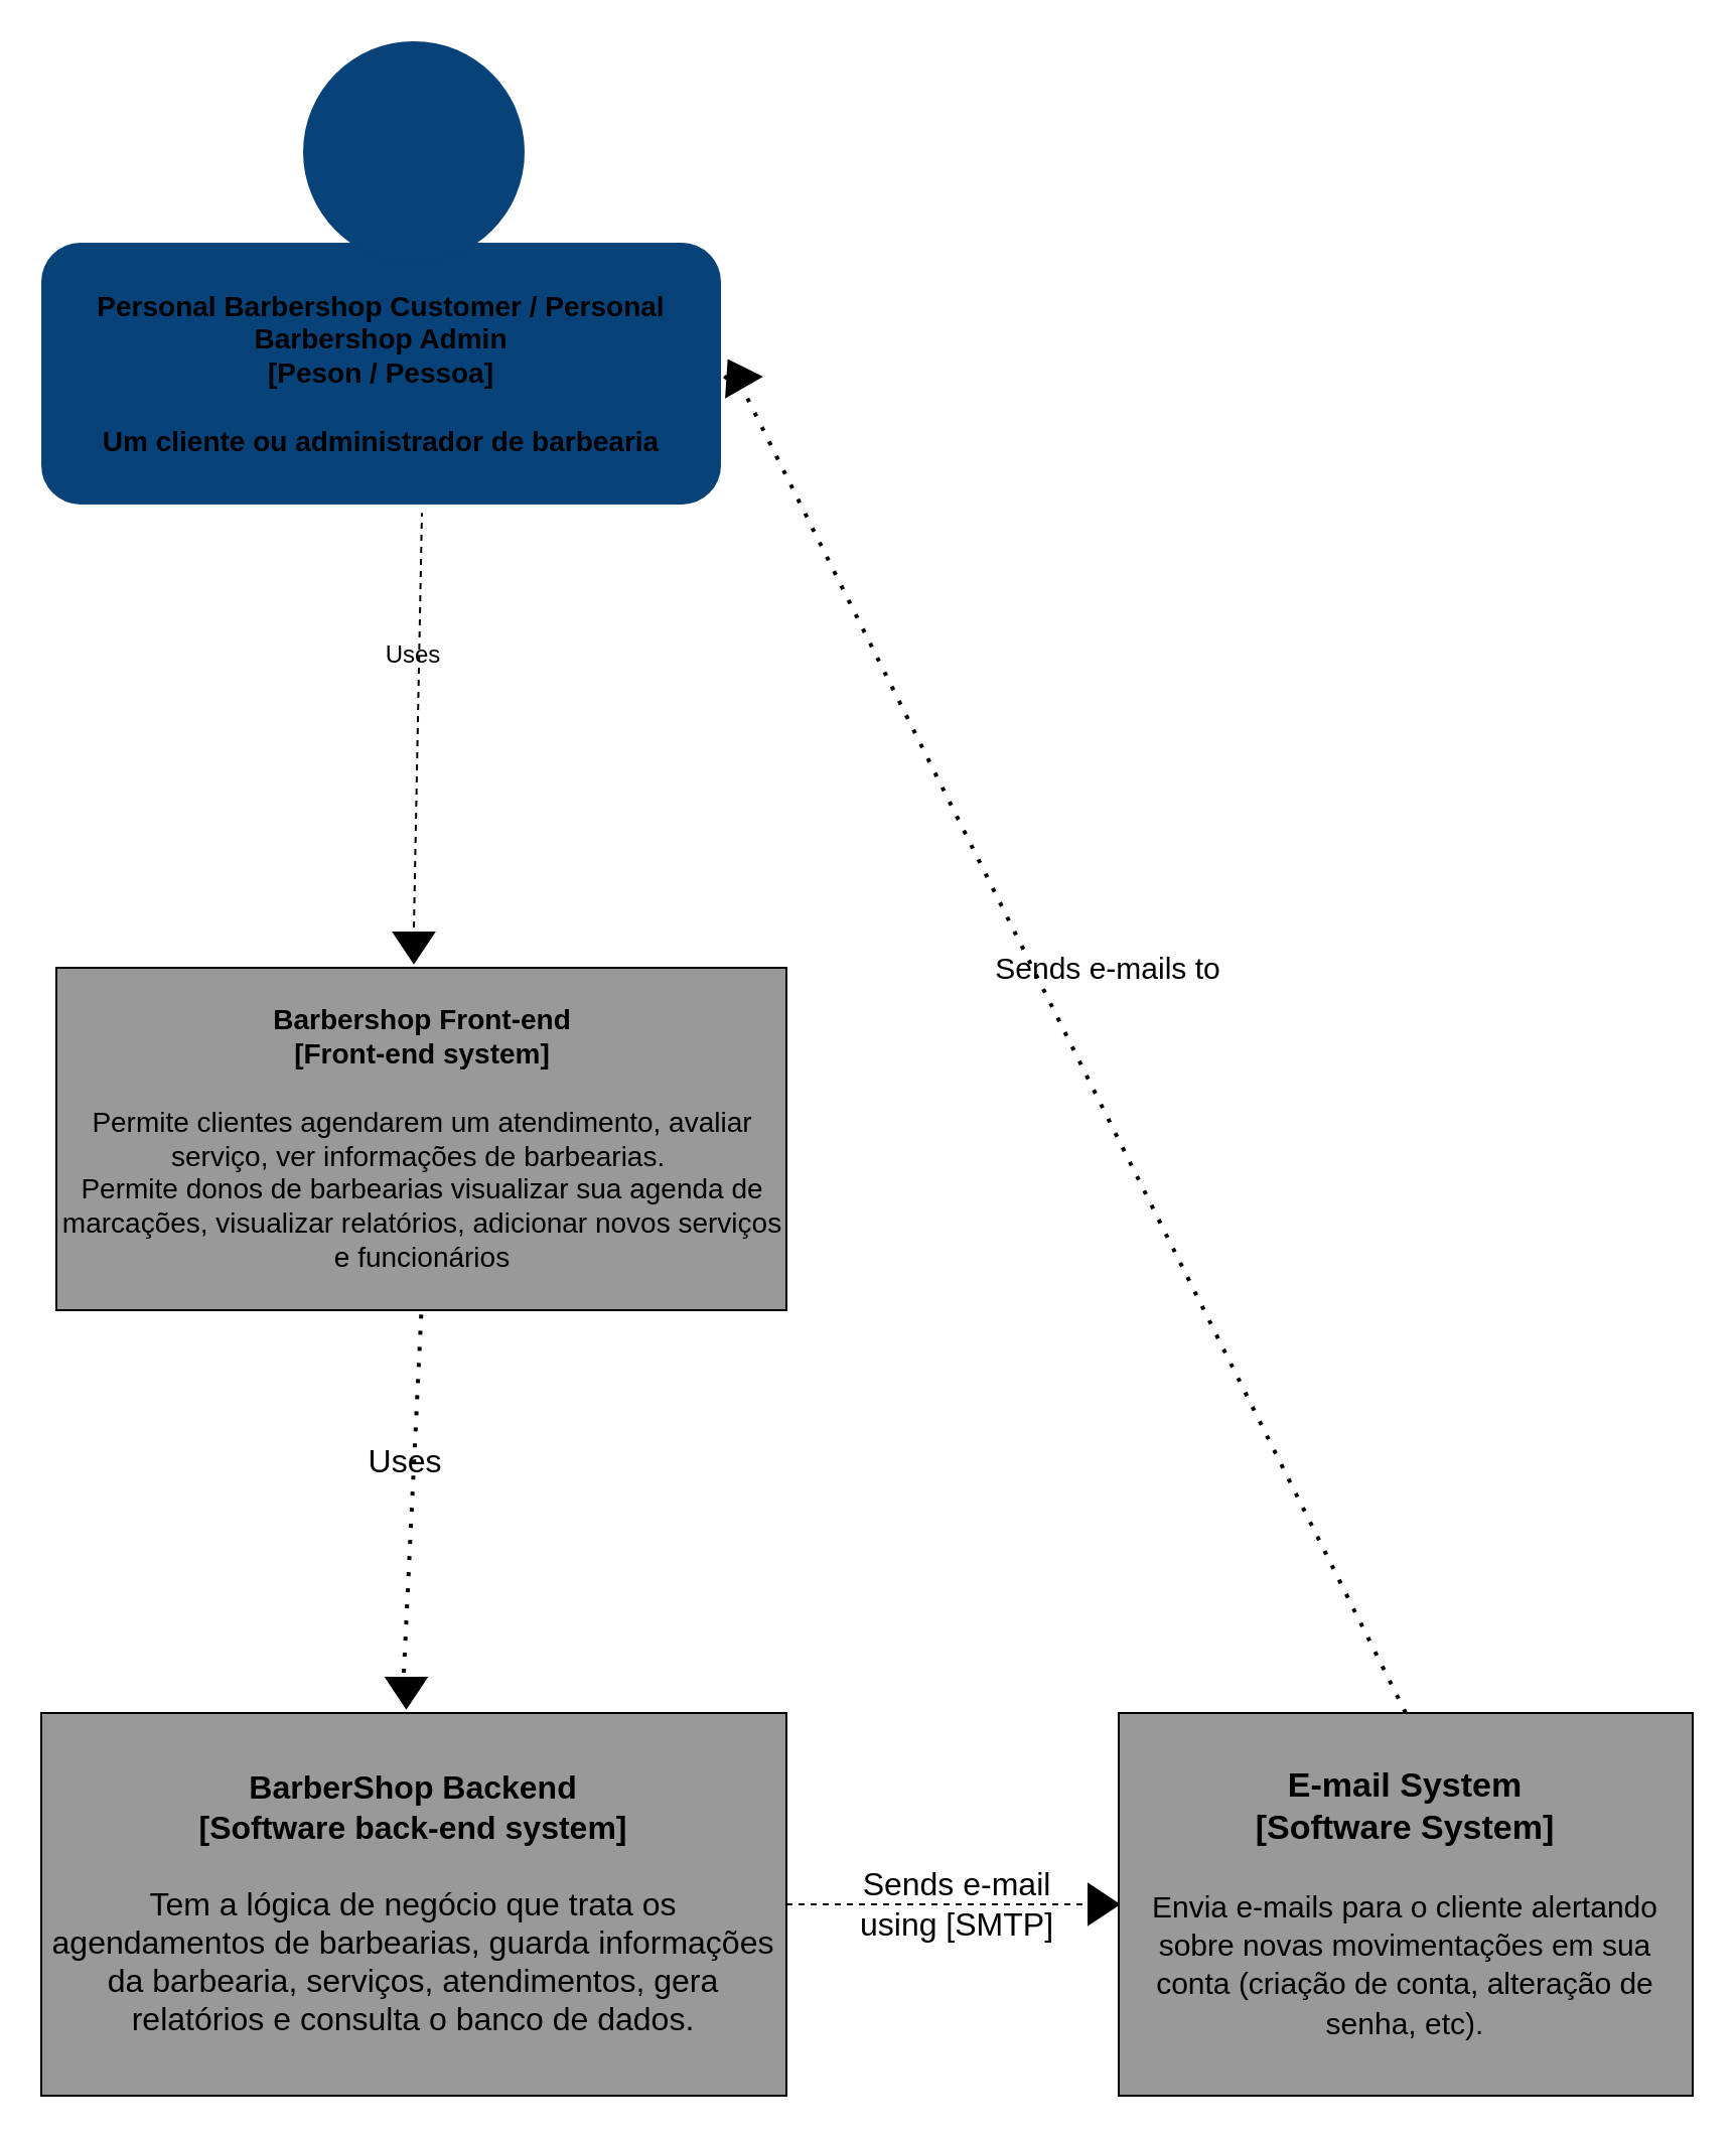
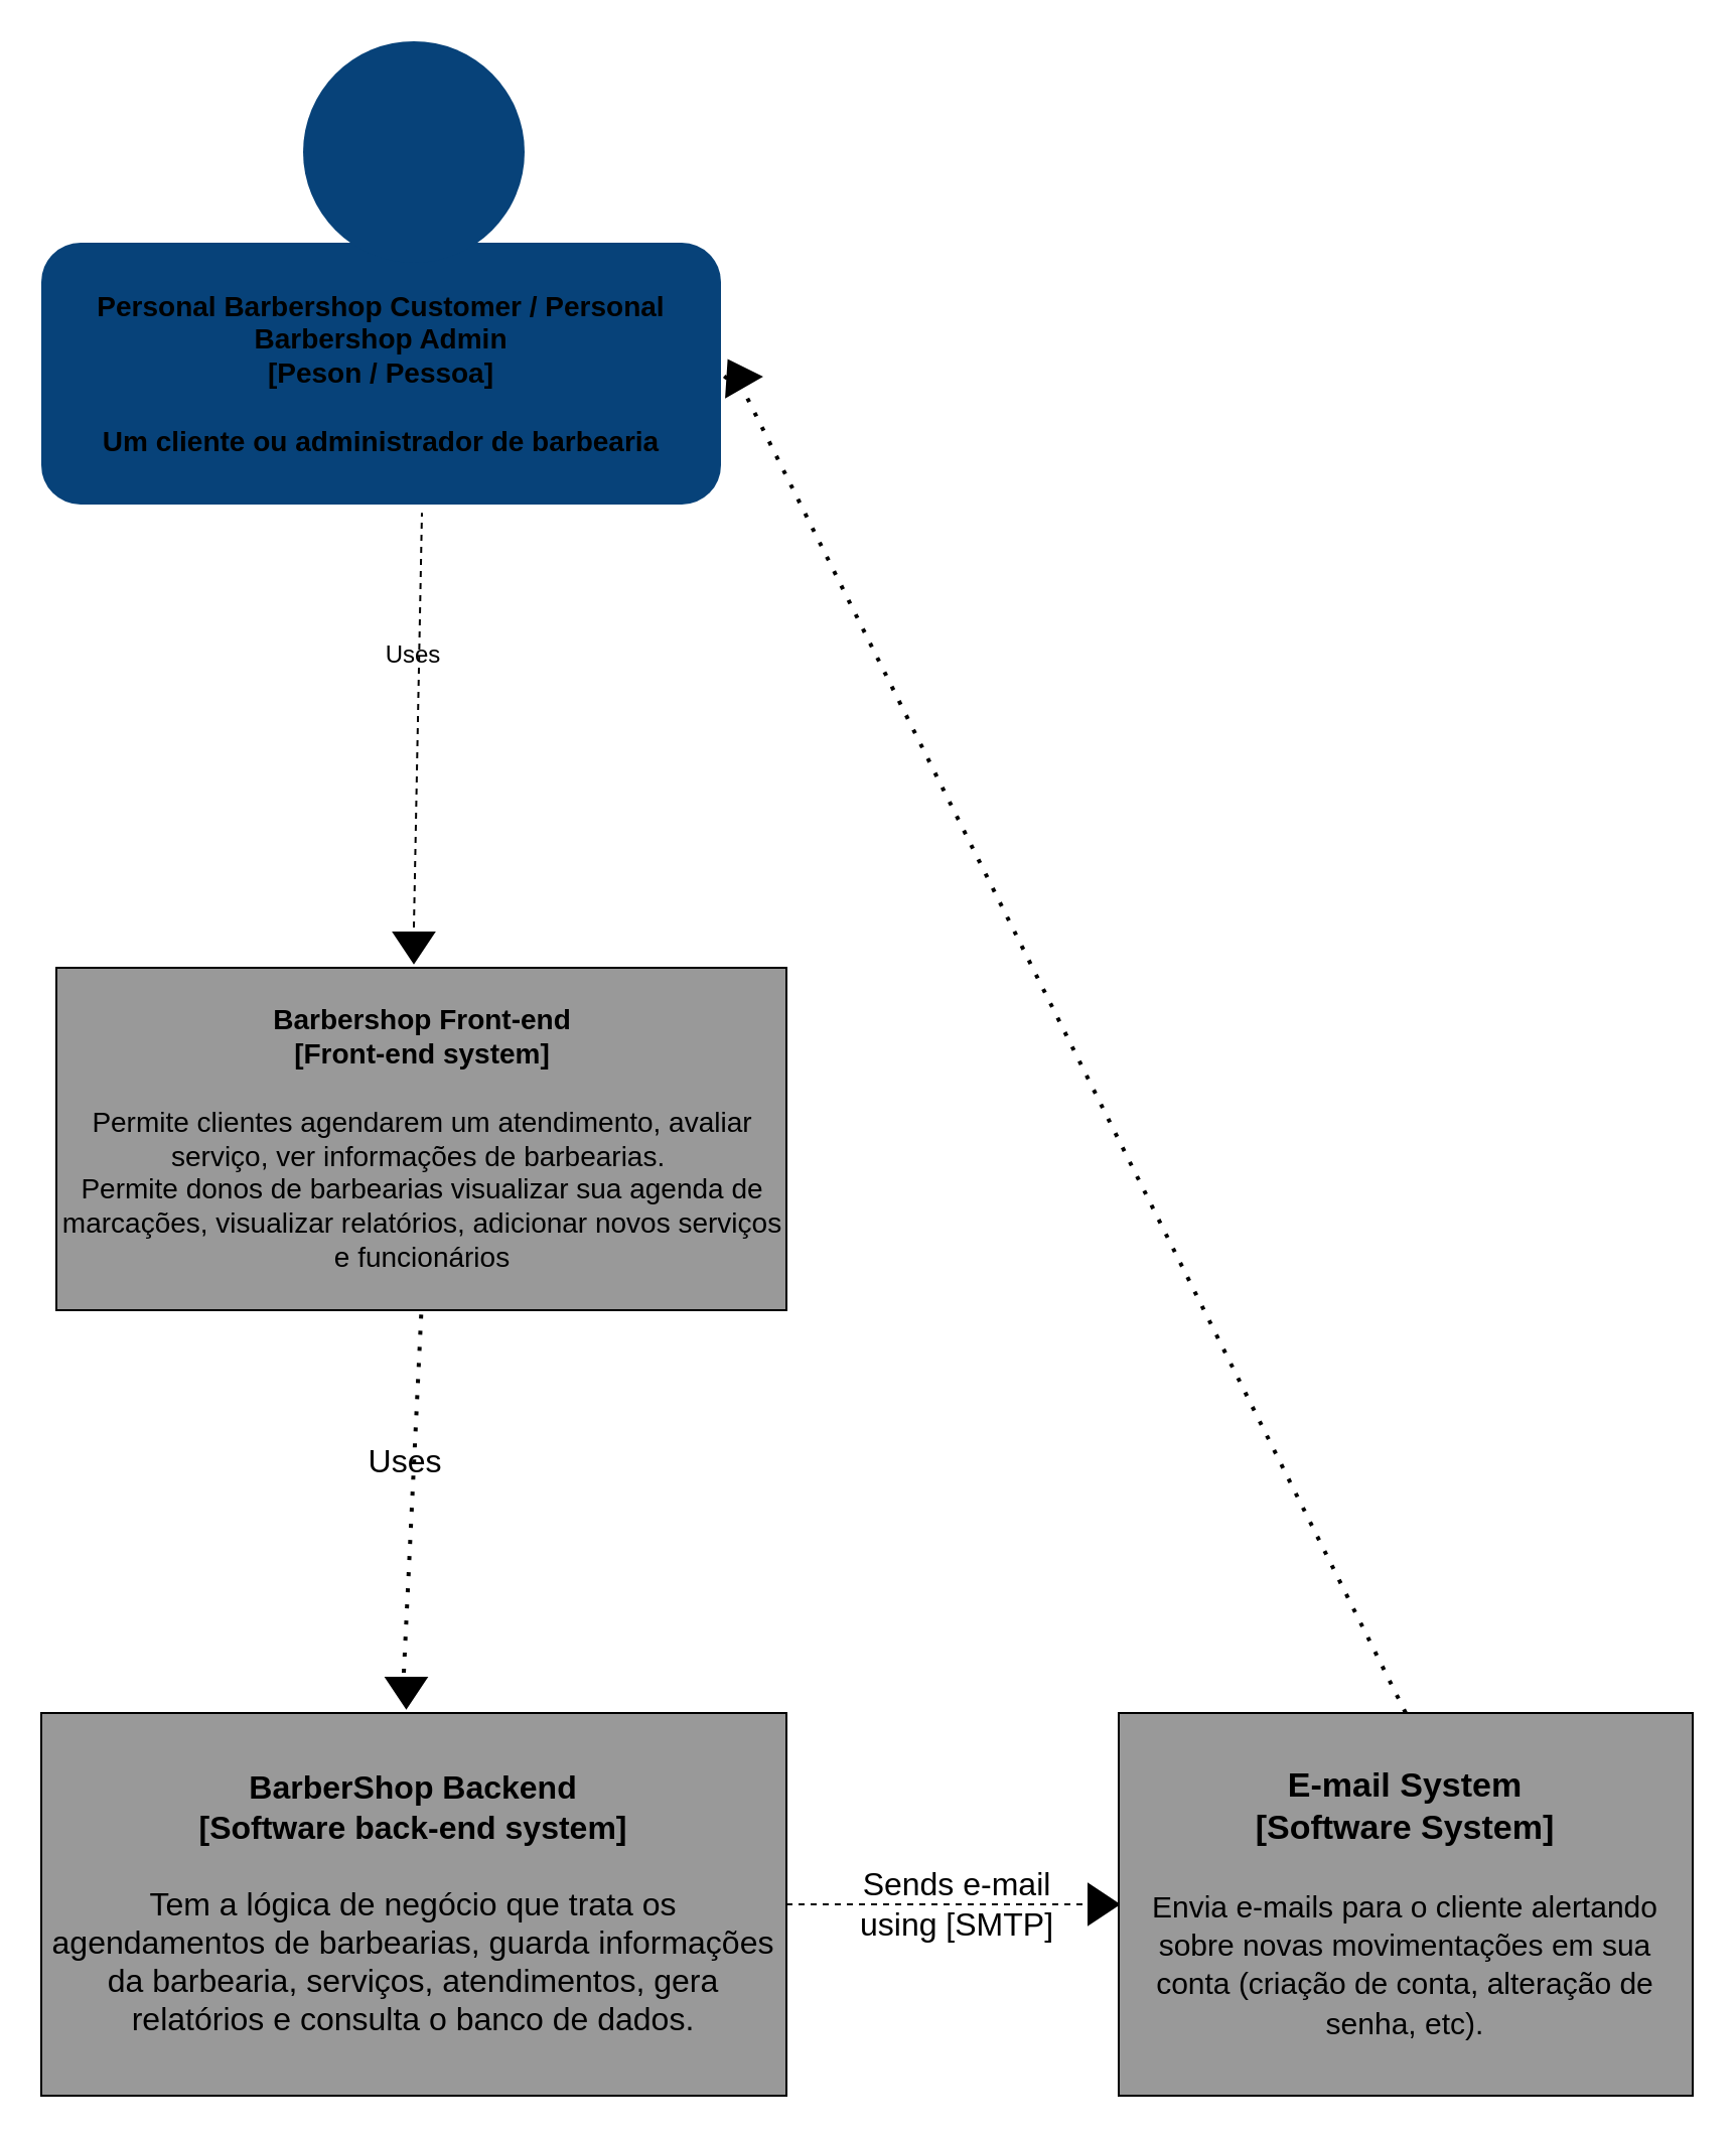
- <mxCell id="19" value="Sends e-mails to" style="text;html=1;strokeColor=none;fillColor=none;align=center;verticalAlign=middle;whiteSpace=wrap;rounded=0;fontSize=15;" vertex="1" parent="1"><mxGeometry x="490" y="460" width="120" height="40" as="geometry" /></mxCell>
